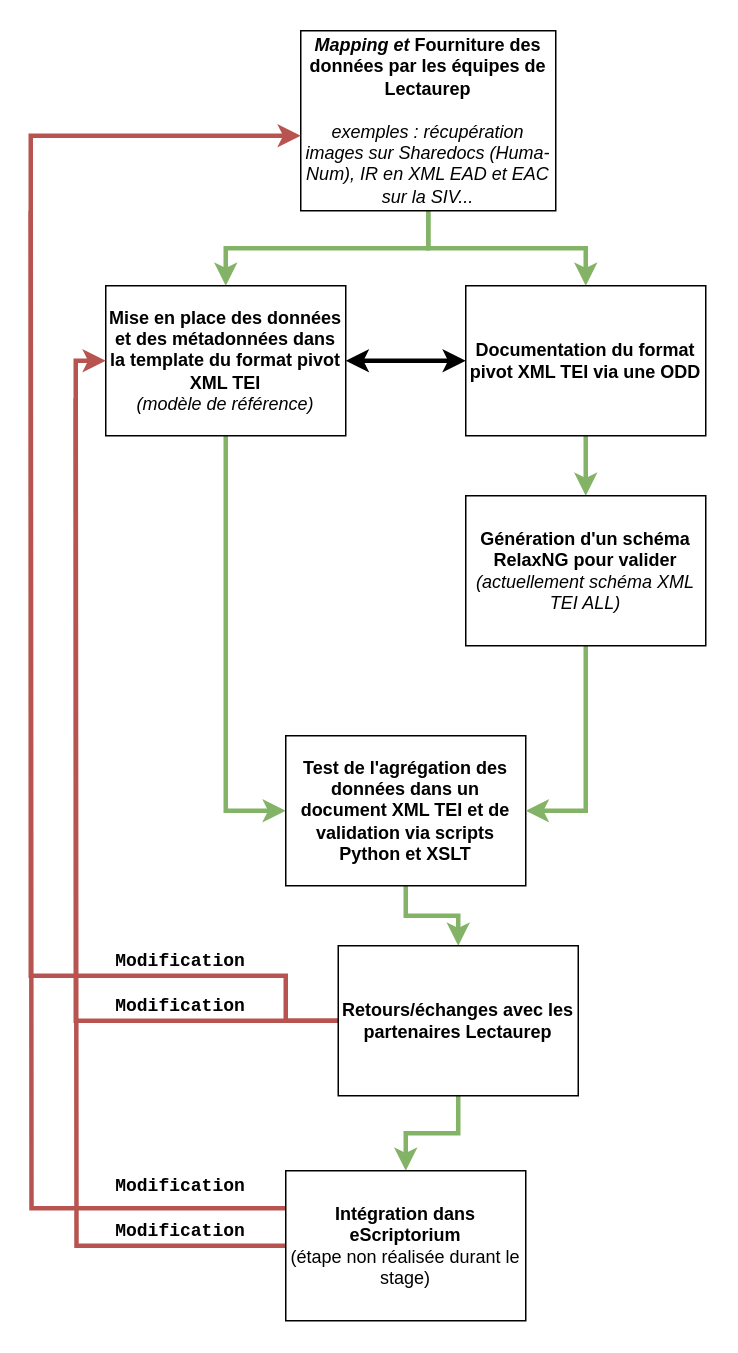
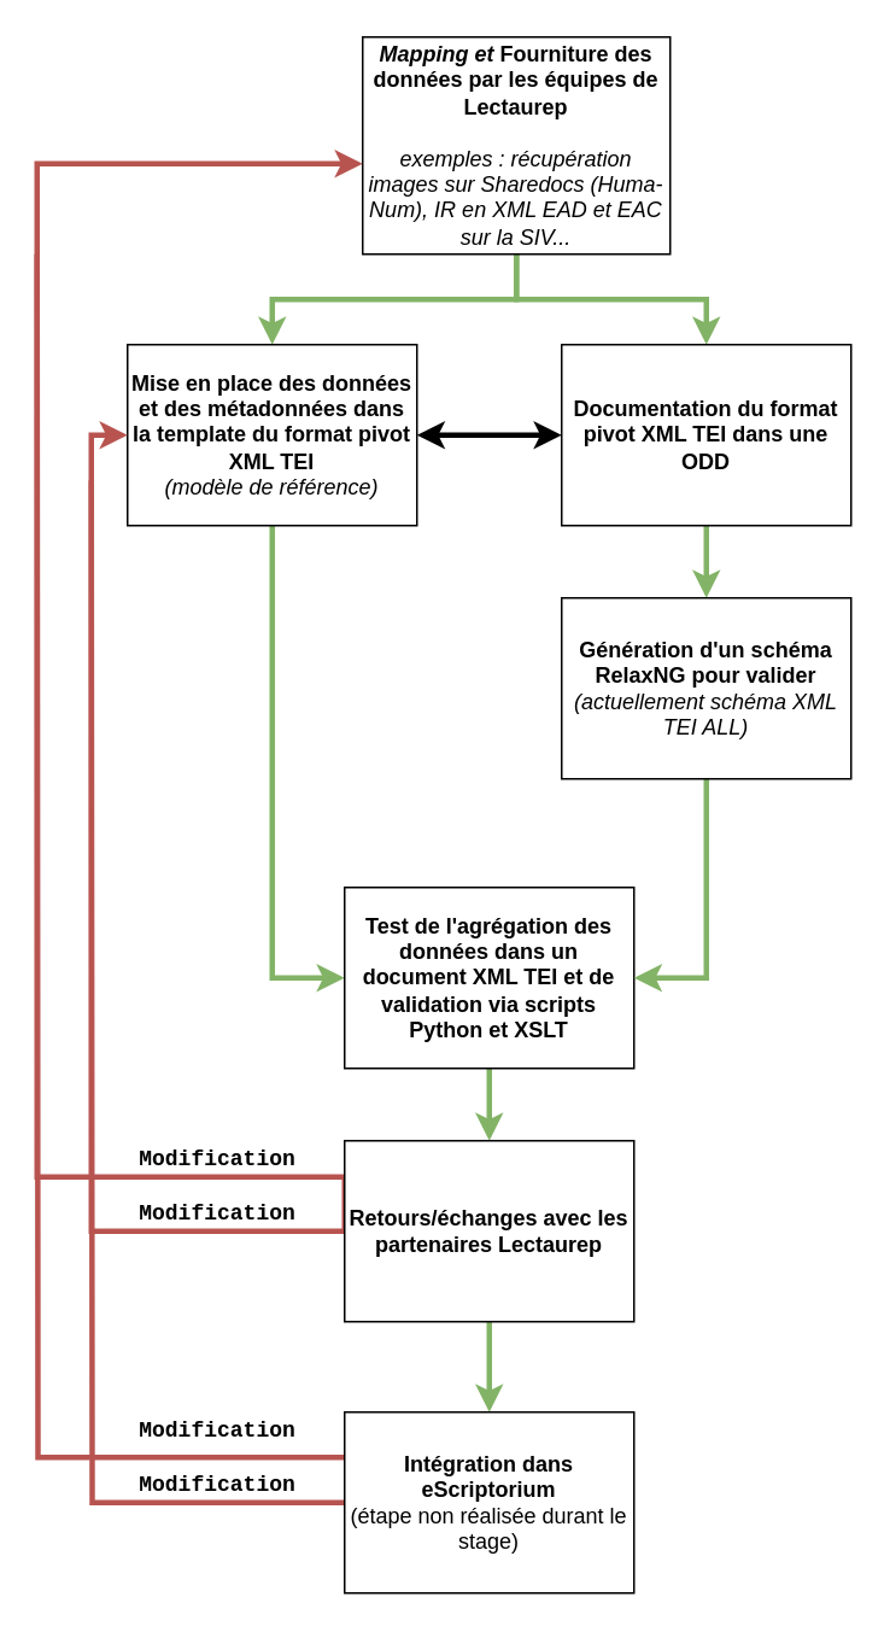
- <mxCell id="11" value="&lt;b&gt;Documentation du format pivot XML TEI via une ODD&lt;/b&gt;" style="rounded=0;whiteSpace=wrap;html=1;" vertex="1" parent="1"><mxGeometry x="310" y="190" width="160" height="100" as="geometry" /></mxCell>
+ <mxCell id="11" value="&lt;b&gt;Documentation du format pivot XML TEI dans une ODD&lt;/b&gt;" style="rounded=0;whiteSpace=wrap;html=1;" vertex="1" parent="1"><mxGeometry x="310" y="190" width="160" height="100" as="geometry" /></mxCell>
- <mxCell id="17" value="&lt;b&gt;Retours/échanges avec les partenaires Lectaurep&lt;/b&gt;" style="rounded=0;whiteSpace=wrap;html=1;" vertex="1" parent="1"><mxGeometry x="225" y="630" width="160" height="100" as="geometry" /></mxCell>
+ <mxCell id="17" value="&lt;b&gt;Retours/échanges avec les partenaires Lectaurep&lt;/b&gt;" style="rounded=0;whiteSpace=wrap;html=1;" vertex="1" parent="1"><mxGeometry x="190" y="630" width="160" height="100" as="geometry" /></mxCell>
